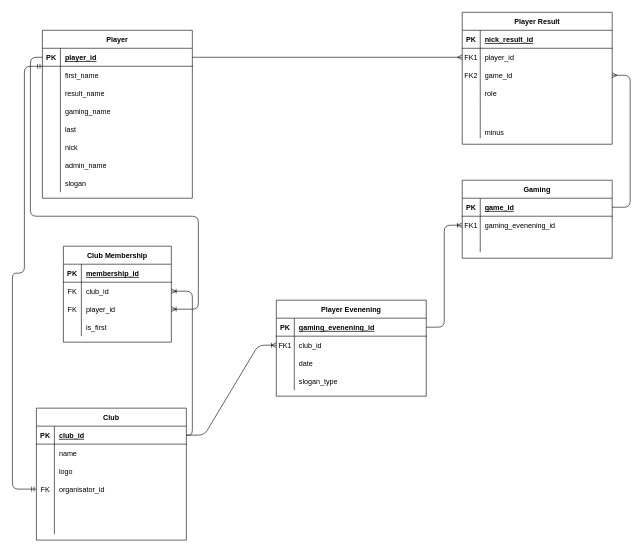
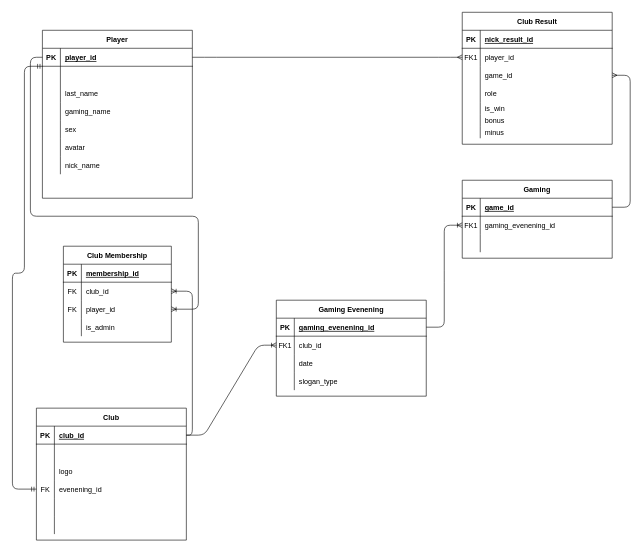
- <mxCell id="71" value="Player Result" style="shape=table;startSize=30;container=1;collapsible=1;childLayout=tableLayout;fixedRows=1;rowLines=0;fontStyle=1;align=center;resizeLast=1;" parent="1" vertex="1"><mxGeometry x="770" y="20" width="250" height="220" as="geometry" /></mxCell>
+ <mxCell id="71" value="Club Result" style="shape=table;startSize=30;container=1;collapsible=1;childLayout=tableLayout;fixedRows=1;rowLines=0;fontStyle=1;align=center;resizeLast=1;" parent="1" vertex="1"><mxGeometry x="770" y="20" width="250" height="220" as="geometry" /></mxCell>
- <mxCell id="31" value="first_name" style="shape=partialRectangle;overflow=hidden;connectable=0;fillColor=none;top=0;left=0;bottom=0;right=0;align=left;spacingLeft=6;" parent="29" vertex="1"><mxGeometry x="30" width="220" height="30" as="geometry" /></mxCell>
- <mxCell id="79" value="FK2" style="shape=partialRectangle;overflow=hidden;connectable=0;fillColor=none;top=0;left=0;bottom=0;right=0;" parent="78" vertex="1"><mxGeometry width="30" height="30" as="geometry" /></mxCell>
- <mxCell id="34" value="result_name" style="shape=partialRectangle;overflow=hidden;connectable=0;fillColor=none;top=0;left=0;bottom=0;right=0;align=left;spacingLeft=6;" parent="32" vertex="1"><mxGeometry x="30" width="220" height="30" as="geometry" /></mxCell>
+ <mxCell id="34" value="last_name" style="shape=partialRectangle;overflow=hidden;connectable=0;fillColor=none;top=0;left=0;bottom=0;right=0;align=left;spacingLeft=6;" parent="32" vertex="1"><mxGeometry x="30" width="220" height="30" as="geometry" /></mxCell>
+ <mxCell id="86" value="is_win" style="shape=partialRectangle;overflow=hidden;connectable=0;fillColor=none;top=0;left=0;bottom=0;right=0;align=left;spacingLeft=6;" parent="84" vertex="1"><mxGeometry x="30" width="220" height="20" as="geometry" /></mxCell>
+ <mxCell id="89" value="bonus" style="shape=partialRectangle;overflow=hidden;connectable=0;fillColor=none;top=0;left=0;bottom=0;right=0;align=left;spacingLeft=6;" parent="87" vertex="1"><mxGeometry x="30" width="220" height="20" as="geometry" /></mxCell>
- <mxCell id="40" value="last" style="shape=partialRectangle;overflow=hidden;connectable=0;fillColor=none;top=0;left=0;bottom=0;right=0;align=left;spacingLeft=6;" parent="38" vertex="1"><mxGeometry x="30" width="220" height="30" as="geometry" /></mxCell>
+ <mxCell id="40" value="sex" style="shape=partialRectangle;overflow=hidden;connectable=0;fillColor=none;top=0;left=0;bottom=0;right=0;align=left;spacingLeft=6;" parent="38" vertex="1"><mxGeometry x="30" width="220" height="30" as="geometry" /></mxCell>
- <mxCell id="43" value="nick" style="shape=partialRectangle;overflow=hidden;connectable=0;fillColor=none;top=0;left=0;bottom=0;right=0;align=left;spacingLeft=6;" parent="41" vertex="1"><mxGeometry x="30" width="220" height="30" as="geometry" /></mxCell>
+ <mxCell id="43" value="avatar" style="shape=partialRectangle;overflow=hidden;connectable=0;fillColor=none;top=0;left=0;bottom=0;right=0;align=left;spacingLeft=6;" parent="41" vertex="1"><mxGeometry x="30" width="220" height="30" as="geometry" /></mxCell>
- <mxCell id="46" value="admin_name" style="shape=partialRectangle;overflow=hidden;connectable=0;fillColor=none;top=0;left=0;bottom=0;right=0;align=left;spacingLeft=6;" parent="44" vertex="1"><mxGeometry x="30" width="220" height="30" as="geometry" /></mxCell>
+ <mxCell id="46" value="nick_name" style="shape=partialRectangle;overflow=hidden;connectable=0;fillColor=none;top=0;left=0;bottom=0;right=0;align=left;spacingLeft=6;" parent="44" vertex="1"><mxGeometry x="30" width="220" height="30" as="geometry" /></mxCell>
- <mxCell id="49" value="slogan" style="shape=partialRectangle;overflow=hidden;connectable=0;fillColor=none;top=0;left=0;bottom=0;right=0;align=left;spacingLeft=6;" parent="47" vertex="1"><mxGeometry x="30" width="220" height="30" as="geometry" /></mxCell>
- <mxCell id="12" value="Player Evenening" style="shape=table;startSize=30;container=1;collapsible=1;childLayout=tableLayout;fixedRows=1;rowLines=0;fontStyle=1;align=center;resizeLast=1;" parent="1" vertex="1"><mxGeometry x="460" y="500" width="250" height="160" as="geometry" /></mxCell>
+ <mxCell id="12" value="Gaming Evenening" style="shape=table;startSize=30;container=1;collapsible=1;childLayout=tableLayout;fixedRows=1;rowLines=0;fontStyle=1;align=center;resizeLast=1;" parent="1" vertex="1"><mxGeometry x="460" y="500" width="250" height="160" as="geometry" /></mxCell>
- <mxCell id="107" value="is_first" style="shape=partialRectangle;connectable=0;fillColor=none;top=0;left=0;bottom=0;right=0;align=left;spacingLeft=6;overflow=hidden;" vertex="1" parent="105"><mxGeometry x="30" width="150" height="30" as="geometry" /></mxCell>
+ <mxCell id="107" value="is_admin" style="shape=partialRectangle;connectable=0;fillColor=none;top=0;left=0;bottom=0;right=0;align=left;spacingLeft=6;overflow=hidden;" vertex="1" parent="105"><mxGeometry x="30" width="150" height="30" as="geometry" /></mxCell>
- <mxCell id="56" value="name" style="shape=partialRectangle;overflow=hidden;connectable=0;fillColor=none;top=0;left=0;bottom=0;right=0;align=left;spacingLeft=6;" parent="54" vertex="1"><mxGeometry x="30" width="220" height="30" as="geometry" /></mxCell>
- <mxCell id="62" value="organisator_id" style="shape=partialRectangle;overflow=hidden;connectable=0;fillColor=none;top=0;left=0;bottom=0;right=0;align=left;spacingLeft=6;" parent="60" vertex="1"><mxGeometry x="30" width="220" height="30" as="geometry" /></mxCell>
+ <mxCell id="62" value="evenening_id" style="shape=partialRectangle;overflow=hidden;connectable=0;fillColor=none;top=0;left=0;bottom=0;right=0;align=left;spacingLeft=6;" parent="60" vertex="1"><mxGeometry x="30" width="220" height="30" as="geometry" /></mxCell>
